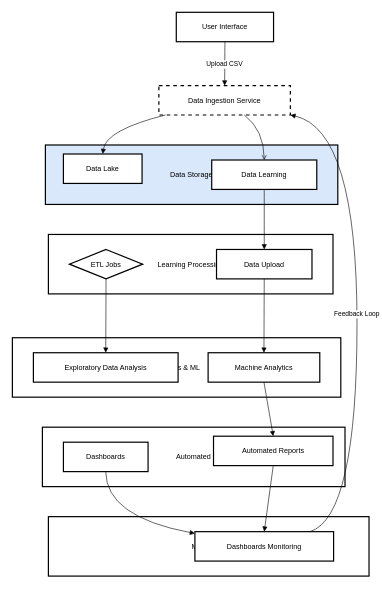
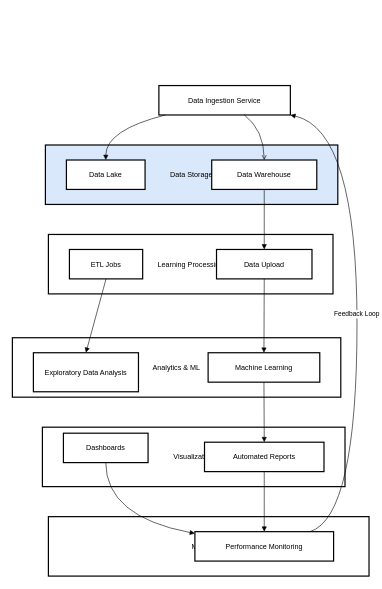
- <mxCell id="7" value="User Interface" style="whiteSpace=wrap;strokeWidth=2;" vertex="1" parent="1"><mxGeometry x="293" y="20" width="162" height="49" as="geometry" /></mxCell>
- <mxCell id="18" value="Upload CSV" style="curved=1;startArrow=none;endArrow=block;exitX=0.5;exitY=1;entryX=0.5;entryY=0;rounded=0;" edge="1" parent="1" source="7" target="8"><mxGeometry relative="1" as="geometry"><Array as="points" /></mxGeometry></mxCell>
- <mxCell id="8" value="Data Ingestion Service" style="whiteSpace=wrap;strokeWidth=2;dashed=1;" vertex="1" parent="1"><mxGeometry x="264" y="142" width="219" height="49" as="geometry" /></mxCell>
+ <mxCell id="8" value="Data Ingestion Service" style="whiteSpace=wrap;strokeWidth=2;" vertex="1" parent="1"><mxGeometry x="264" y="142" width="219" height="49" as="geometry" /></mxCell>
- <mxCell id="9" value="Data Lake" style="whiteSpace=wrap;strokeWidth=2;" vertex="1" parent="1"><mxGeometry x="105" y="256" width="131" height="49" as="geometry" /></mxCell>
+ <mxCell id="9" value="Data Lake" style="whiteSpace=wrap;strokeWidth=2;" vertex="1" parent="1"><mxGeometry x="110" y="266" width="131" height="49" as="geometry" /></mxCell>
- <mxCell id="10" value="Data Learning" style="whiteSpace=wrap;strokeWidth=2;" vertex="1" parent="1"><mxGeometry x="352" y="266" width="175" height="49" as="geometry" /></mxCell>
+ <mxCell id="10" value="Data Warehouse" style="whiteSpace=wrap;strokeWidth=2;" vertex="1" parent="1"><mxGeometry x="352" y="266" width="175" height="49" as="geometry" /></mxCell>
- <mxCell id="11" value="ETL Jobs" style="rhombus;whiteSpace=wrap;strokeWidth=2;" vertex="1" parent="1"><mxGeometry x="115" y="415" width="122" height="49" as="geometry" /></mxCell>
+ <mxCell id="11" value="ETL Jobs" style="whiteSpace=wrap;strokeWidth=2;" vertex="1" parent="1"><mxGeometry x="115" y="415" width="122" height="49" as="geometry" /></mxCell>
- <mxCell id="13" value="Exploratory Data Analysis" style="whiteSpace=wrap;strokeWidth=2;" vertex="1" parent="1"><mxGeometry x="55" y="587" width="241" height="49" as="geometry" /></mxCell>
+ <mxCell id="13" value="Exploratory Data Analysis" style="whiteSpace=wrap;strokeWidth=2;" vertex="1" parent="1"><mxGeometry x="55" y="587" width="175" height="65" as="geometry" /></mxCell>
- <mxCell id="14" value="Machine Analytics" style="whiteSpace=wrap;strokeWidth=2;" vertex="1" parent="1"><mxGeometry x="346" y="587" width="186" height="49" as="geometry" /></mxCell>
+ <mxCell id="14" value="Machine Learning" style="whiteSpace=wrap;strokeWidth=2;" vertex="1" parent="1"><mxGeometry x="346" y="587" width="186" height="49" as="geometry" /></mxCell>
- <mxCell id="16" value="Automated Reports" style="whiteSpace=wrap;strokeWidth=2;" vertex="1" parent="1"><mxGeometry x="355" y="726" width="199" height="49" as="geometry" /></mxCell>
+ <mxCell id="16" value="Automated Reports" style="whiteSpace=wrap;strokeWidth=2;" vertex="1" parent="1"><mxGeometry x="340" y="736" width="199" height="49" as="geometry" /></mxCell>
- <mxCell id="15" value="Dashboards" style="whiteSpace=wrap;strokeWidth=2;" vertex="1" parent="1"><mxGeometry x="105" y="736" width="141" height="49" as="geometry" /></mxCell>
+ <mxCell id="15" value="Dashboards" style="whiteSpace=wrap;strokeWidth=2;" vertex="1" parent="1"><mxGeometry x="105" y="721" width="141" height="49" as="geometry" /></mxCell>
- <mxCell id="3" value="Automated" style="whiteSpace=wrap;strokeWidth=2;" vertex="1" parent="1"><mxGeometry x="70" y="711" width="504" height="99" as="geometry" /></mxCell>
+ <mxCell id="3" value="Visualization" style="whiteSpace=wrap;strokeWidth=2;" vertex="1" parent="1"><mxGeometry x="70" y="711" width="504" height="99" as="geometry" /></mxCell>
- <mxCell id="17" value="Dashboards Monitoring" style="whiteSpace=wrap;strokeWidth=2;" vertex="1" parent="1"><mxGeometry x="324" y="885" width="231" height="49" as="geometry" /></mxCell>
+ <mxCell id="17" value="Performance Monitoring" style="whiteSpace=wrap;strokeWidth=2;" vertex="1" parent="1"><mxGeometry x="324" y="885" width="231" height="49" as="geometry" /></mxCell>
